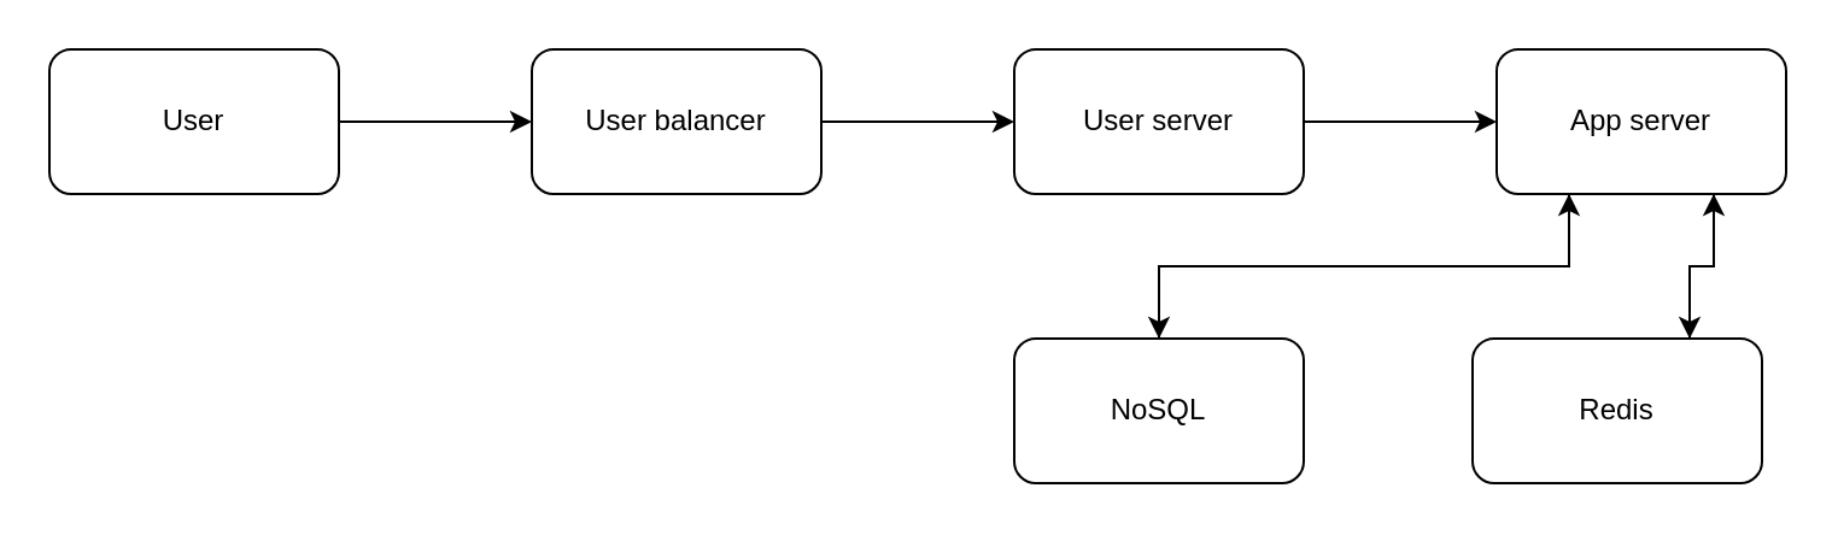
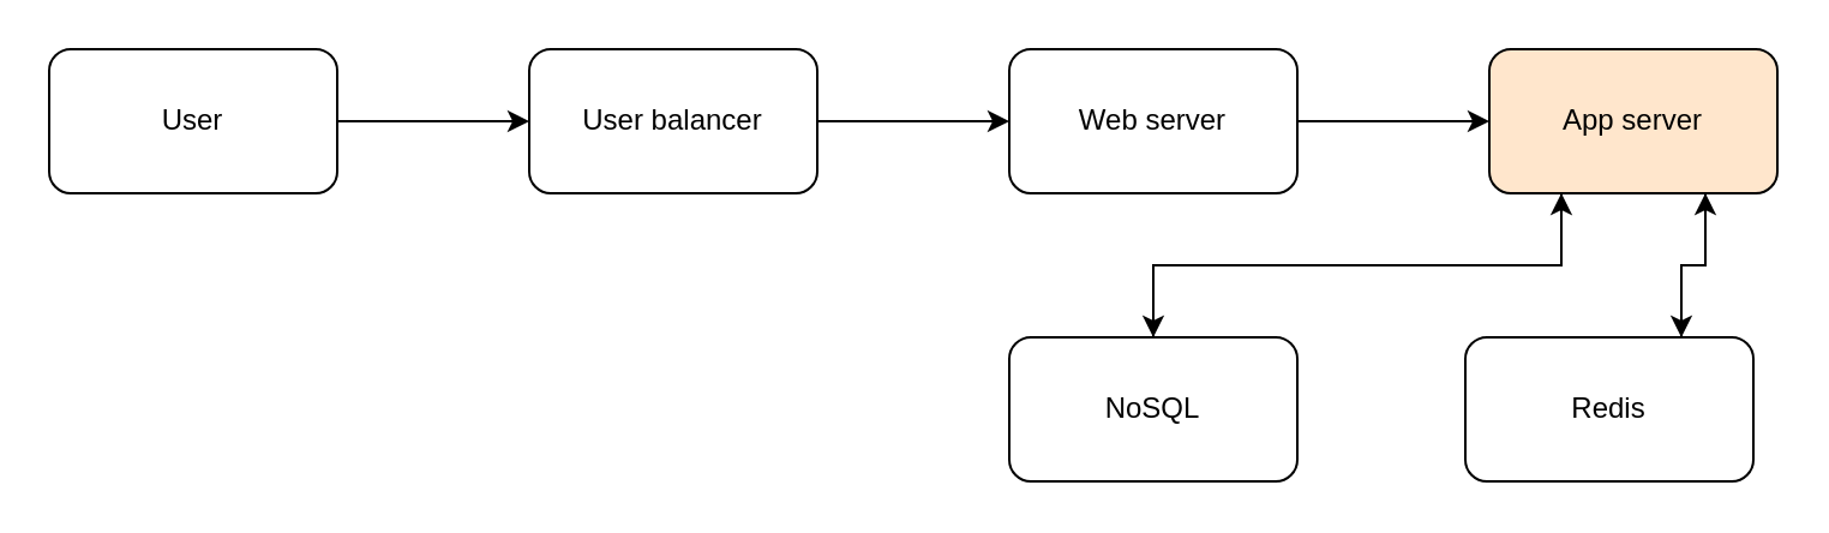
- <mxCell id="7" value="User server" style="rounded=1;whiteSpace=wrap;html=1;" vertex="1" parent="1"><mxGeometry x="420" y="20" width="120" height="60" as="geometry" /></mxCell>
+ <mxCell id="7" value="Web server" style="rounded=1;whiteSpace=wrap;html=1;" vertex="1" parent="1"><mxGeometry x="420" y="20" width="120" height="60" as="geometry" /></mxCell>
- <mxCell id="10" value="App server" style="rounded=1;whiteSpace=wrap;html=1;" vertex="1" parent="1"><mxGeometry x="620" y="20" width="120" height="60" as="geometry" /></mxCell>
+ <mxCell id="10" value="App server" style="rounded=1;whiteSpace=wrap;html=1;fillColor=#ffe6cc;" vertex="1" parent="1"><mxGeometry x="620" y="20" width="120" height="60" as="geometry" /></mxCell>
